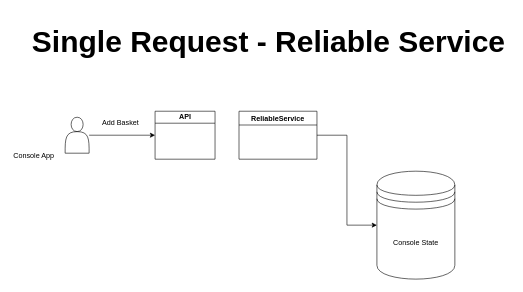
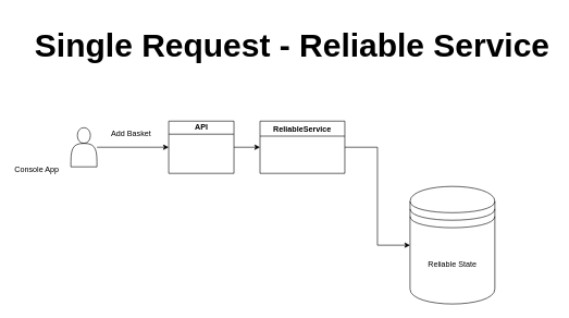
+ <mxCell id="4" value="" style="edgeStyle=orthogonalEdgeStyle;rounded=0;orthogonalLoop=1;jettySize=auto;html=1;" parent="1" source="5" target="7" edge="1"><mxGeometry relative="1" as="geometry" /></mxCell>
- <mxCell id="8" value="Console State" style="shape=datastore;whiteSpace=wrap;html=1;" parent="1" vertex="1"><mxGeometry x="628" y="285" width="130" height="180" as="geometry" /></mxCell>
+ <mxCell id="8" value="Reliable State" style="shape=datastore;whiteSpace=wrap;html=1;" parent="1" vertex="1"><mxGeometry x="628" y="285" width="130" height="180" as="geometry" /></mxCell>
